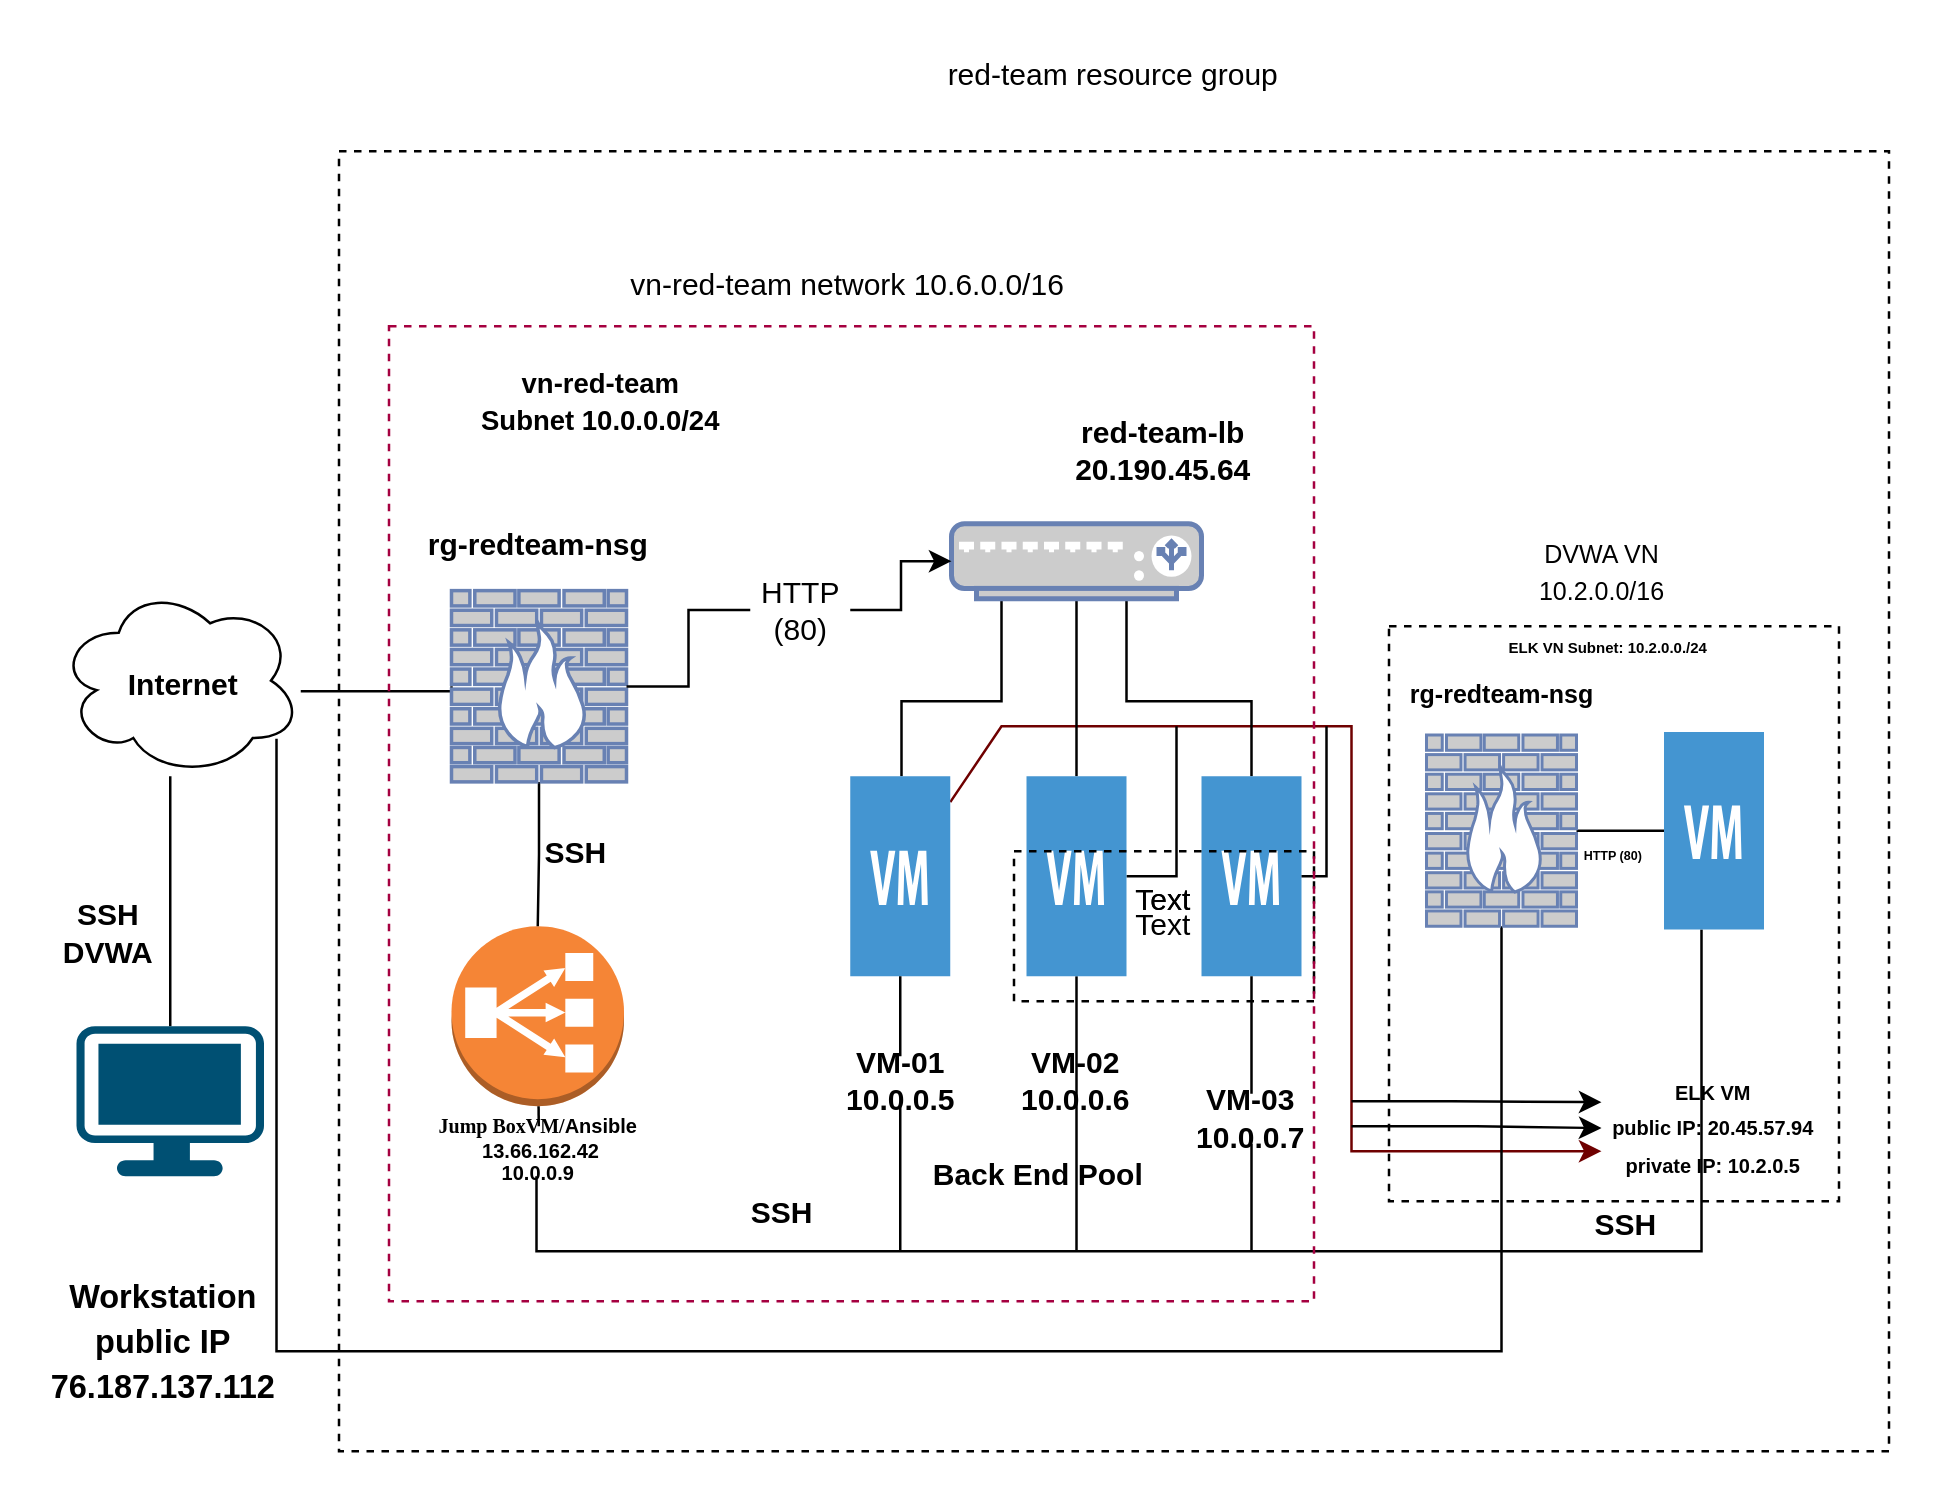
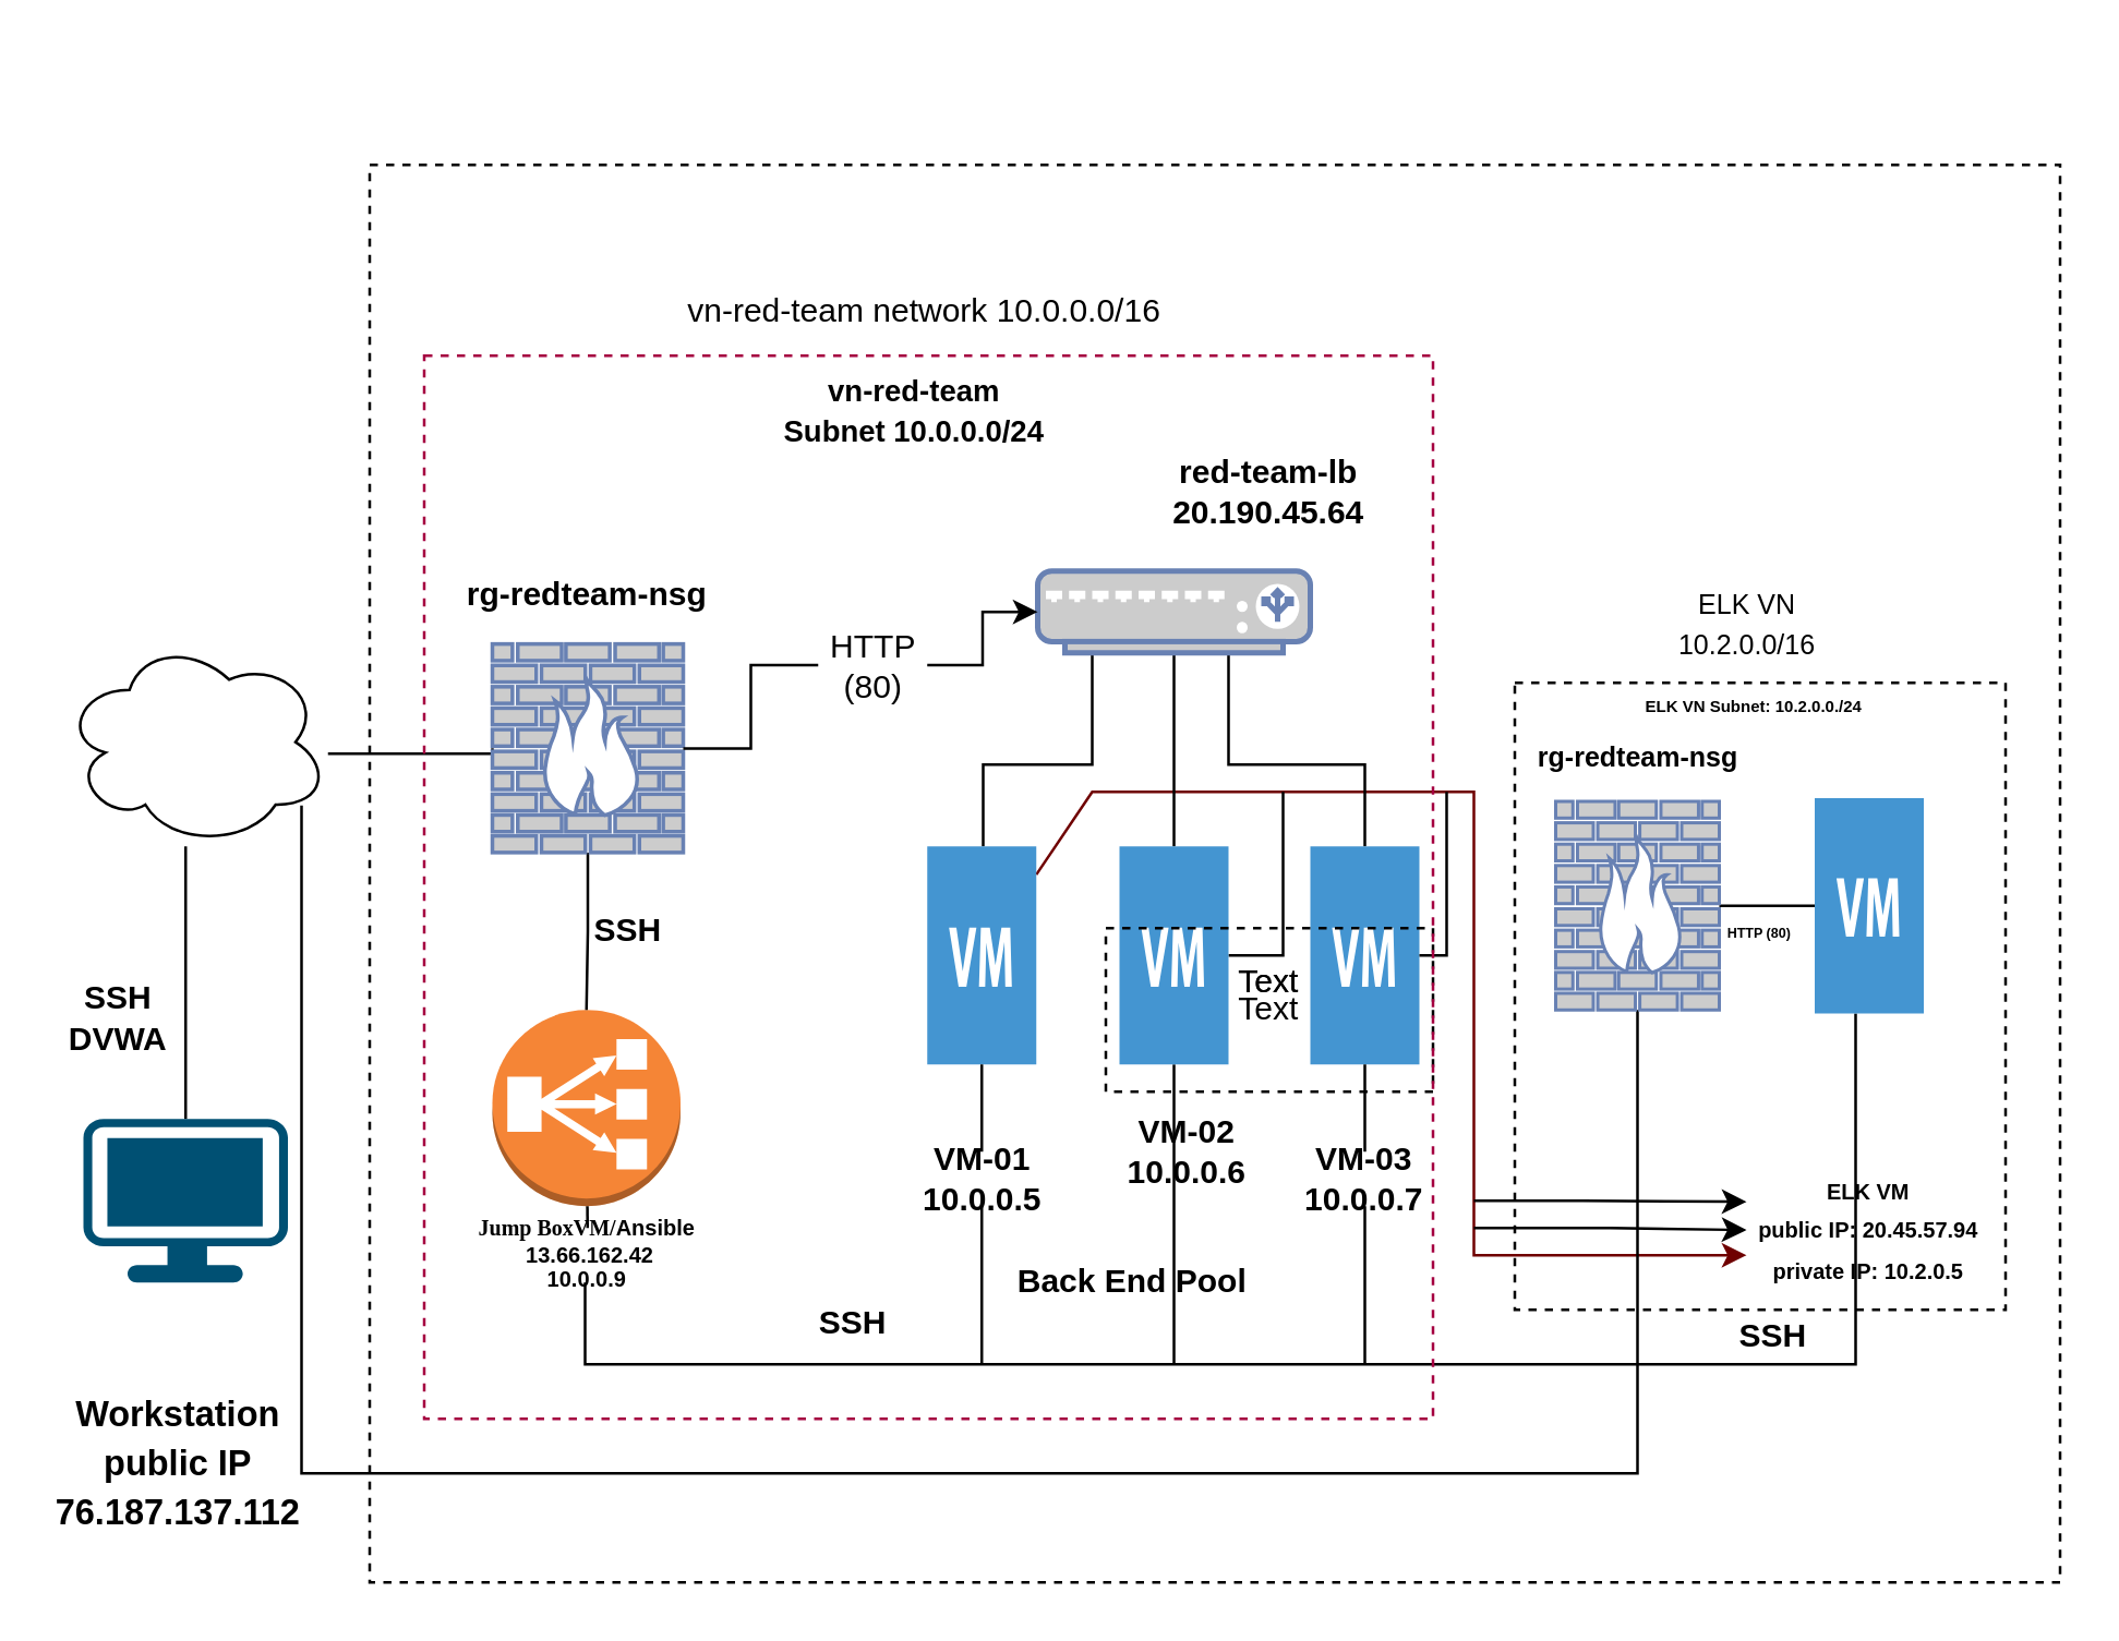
- <mxCell id="64" value="red-team resource group" style="text;html=1;strokeColor=none;fillColor=none;align=center;verticalAlign=middle;whiteSpace=wrap;rounded=0;dashed=1;" vertex="1" parent="1"><mxGeometry x="375" y="20" width="140" height="20" as="geometry" /></mxCell>
- <mxCell id="62" value="vn-red-team network 10.6.0.0/16" style="text;whiteSpace=wrap;html=1;" vertex="1" parent="1"><mxGeometry x="250" y="100" width="200" height="30" as="geometry" /></mxCell>
+ <mxCell id="62" value="vn-red-team network 10.0.0.0/16" style="text;whiteSpace=wrap;html=1;" vertex="1" parent="1"><mxGeometry x="250" y="100" width="200" height="30" as="geometry" /></mxCell>
- <mxCell id="59" value="&lt;b&gt;&lt;font style=&quot;font-size: 11px&quot;&gt;vn-red-team Subnet 10.0.0.0/24&lt;/font&gt;&lt;/b&gt;" style="text;html=1;strokeColor=none;fillColor=none;align=center;verticalAlign=middle;whiteSpace=wrap;rounded=0;dashed=1;" vertex="1" parent="1"><mxGeometry x="190" y="150" width="100" height="20" as="geometry" /></mxCell>
+ <mxCell id="59" value="&lt;b&gt;&lt;font style=&quot;font-size: 11px&quot;&gt;vn-red-team Subnet 10.0.0.0/24&lt;/font&gt;&lt;/b&gt;" style="text;html=1;strokeColor=none;fillColor=none;align=center;verticalAlign=middle;whiteSpace=wrap;rounded=0;dashed=1;" vertex="1" parent="1"><mxGeometry x="285" y="140" width="100" height="20" as="geometry" /></mxCell>
- <mxCell id="48" value="&lt;font style=&quot;font-size: 10px&quot;&gt;DVWA VN&lt;br&gt;10.2.0.0/16&lt;/font&gt;" style="text;html=1;align=center;verticalAlign=middle;resizable=0;points=[];autosize=1;strokeColor=none;" vertex="1" parent="1"><mxGeometry x="605" y="213" width="70" height="30" as="geometry" /></mxCell>
+ <mxCell id="48" value="&lt;font style=&quot;font-size: 10px&quot;&gt;ELK VN&lt;br&gt;10.2.0.0/16&lt;/font&gt;" style="text;html=1;align=center;verticalAlign=middle;resizable=0;points=[];autosize=1;strokeColor=none;" vertex="1" parent="1"><mxGeometry x="605" y="213" width="70" height="30" as="geometry" /></mxCell>
- <mxCell id="10" value="&lt;b&gt;Internet&lt;/b&gt;" style="text;html=1;strokeColor=none;fillColor=none;align=center;verticalAlign=middle;whiteSpace=wrap;rounded=0;" parent="1" vertex="1"><mxGeometry x="52.5" y="264" width="40" height="20" as="geometry" /></mxCell>
- <mxCell id="42" value="&lt;b&gt;VM-02&lt;br&gt;10.0.0.6&lt;/b&gt;" style="text;html=1;strokeColor=none;fillColor=none;align=center;verticalAlign=middle;whiteSpace=wrap;rounded=0;" vertex="1" parent="1"><mxGeometry x="410" y="422" width="40" height="20" as="geometry" /></mxCell>
+ <mxCell id="42" value="&lt;b&gt;VM-02&lt;br&gt;10.0.0.6&lt;/b&gt;" style="text;html=1;strokeColor=none;fillColor=none;align=center;verticalAlign=middle;whiteSpace=wrap;rounded=0;" vertex="1" parent="1"><mxGeometry x="415" y="412" width="40" height="20" as="geometry" /></mxCell>
- <mxCell id="40" value="&lt;b&gt;VM-03&lt;br&gt;10.0.0.7&lt;/b&gt;" style="text;html=1;strokeColor=none;fillColor=none;align=center;verticalAlign=middle;whiteSpace=wrap;rounded=0;" vertex="1" parent="1"><mxGeometry x="480" y="437" width="40" height="20" as="geometry" /></mxCell>
+ <mxCell id="40" value="&lt;b&gt;VM-03&lt;br&gt;10.0.0.7&lt;/b&gt;" style="text;html=1;strokeColor=none;fillColor=none;align=center;verticalAlign=middle;whiteSpace=wrap;rounded=0;" vertex="1" parent="1"><mxGeometry x="480" y="422" width="40" height="20" as="geometry" /></mxCell>
